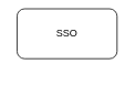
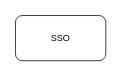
- <mxCell id="2" value="SSO" style="rounded=1;whiteSpace=wrap;html=1;" vertex="1" parent="1"><mxGeometry x="20" y="10" width="120" height="60" as="geometry" /></mxCell>
+ <mxCell id="2" value="SSO" style="rounded=1;whiteSpace=wrap;html=1;" vertex="1" parent="1"><mxGeometry x="20" y="20" width="120" height="60" as="geometry" /></mxCell>
